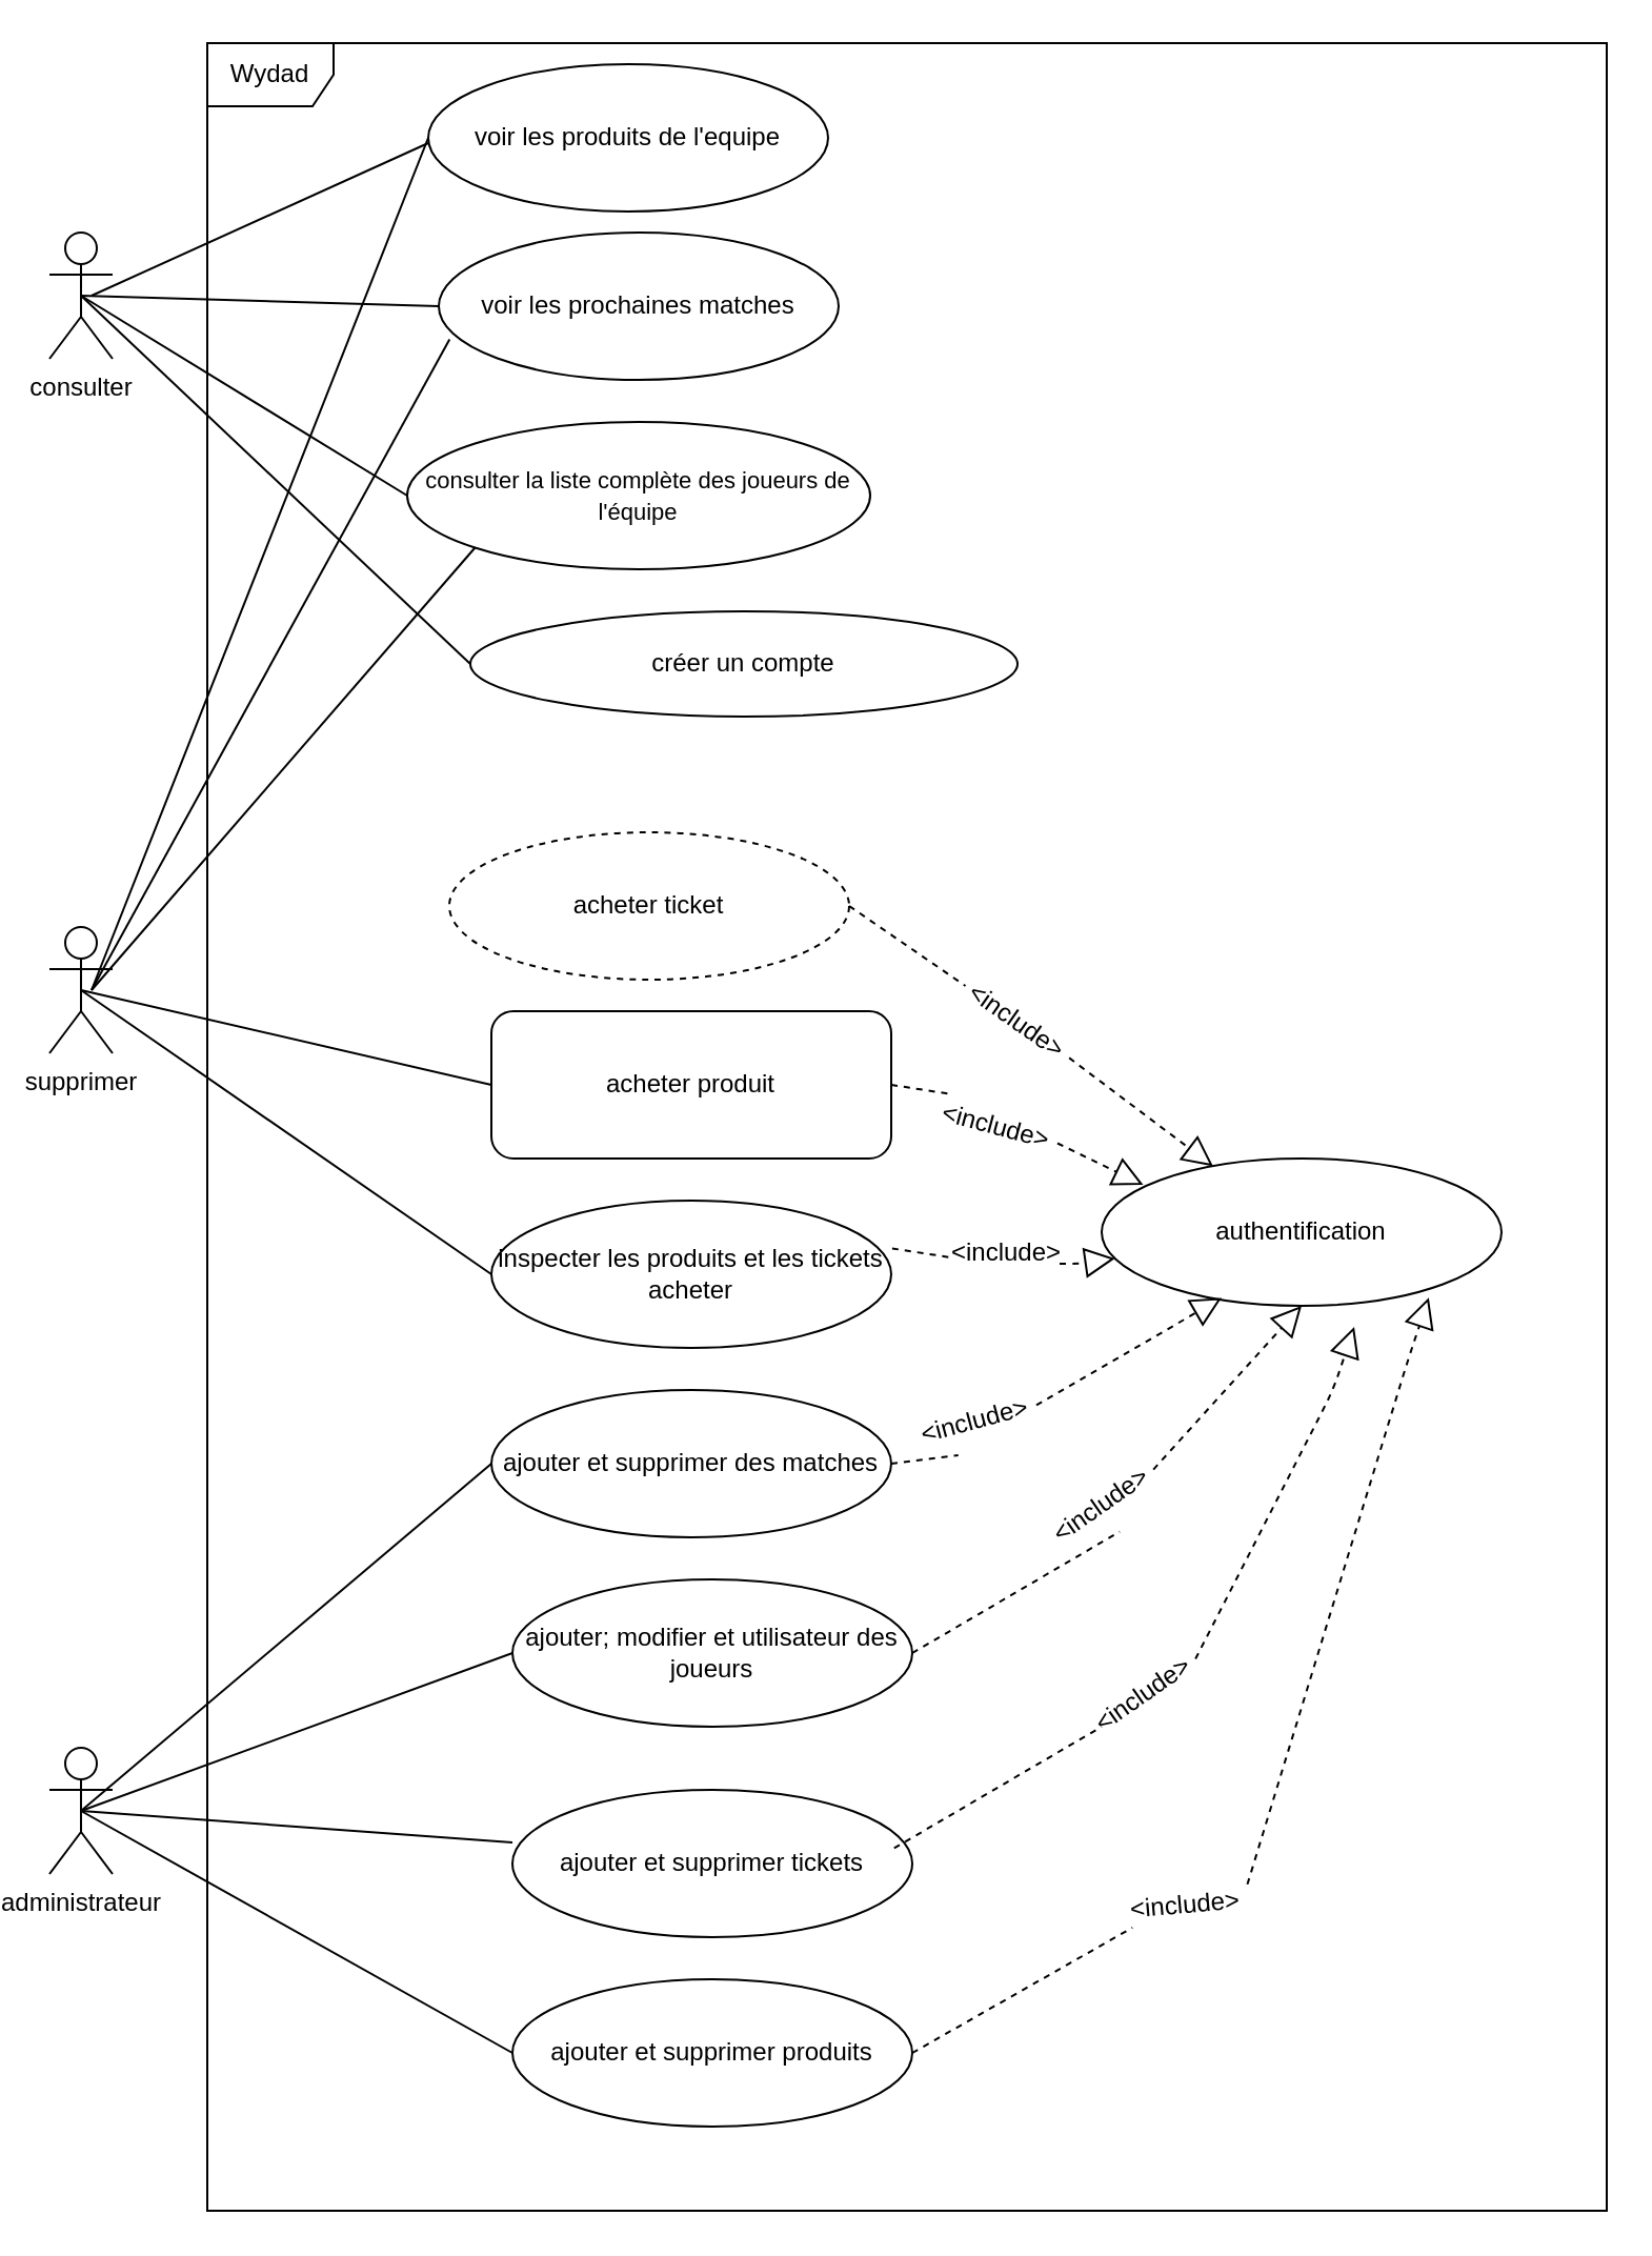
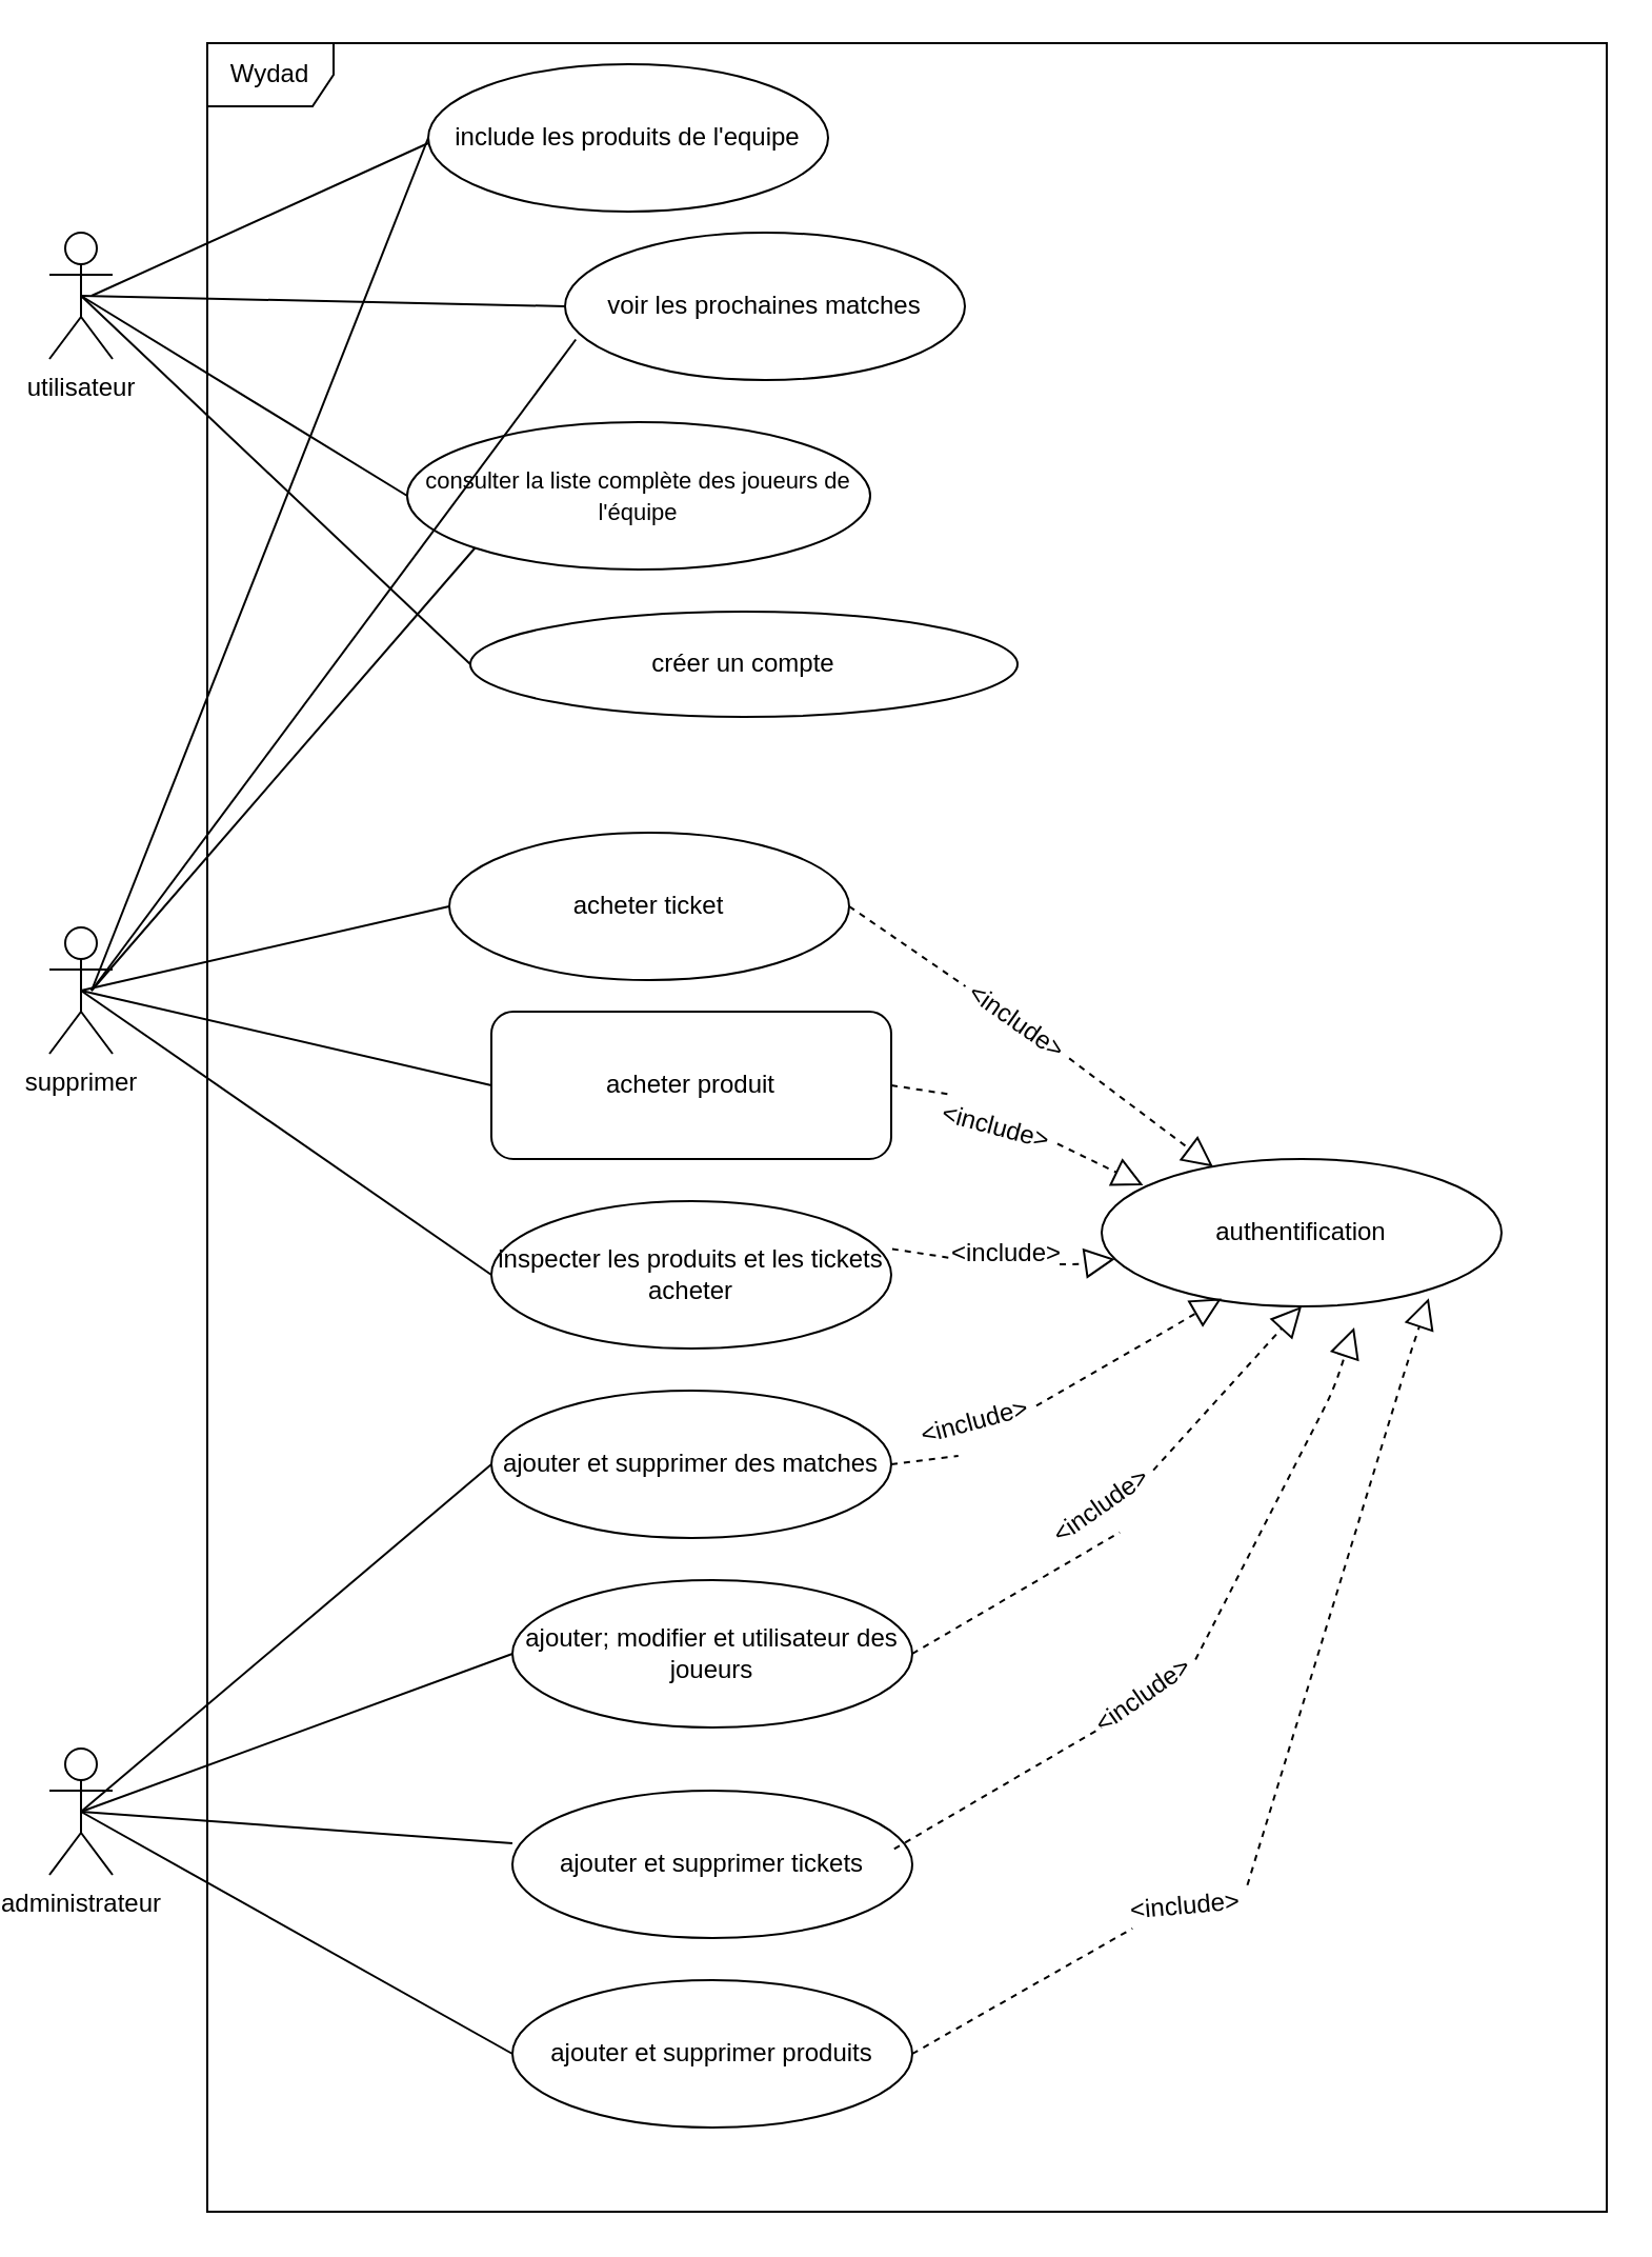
- <mxCell id="48" value="voir les produits de l'equipe" style="ellipse;whiteSpace=wrap;html=1;" parent="1" vertex="1"><mxGeometry x="200" y="30" width="190" height="70" as="geometry" /></mxCell>
+ <mxCell id="48" value="include les produits de l'equipe" style="ellipse;whiteSpace=wrap;html=1;" parent="1" vertex="1"><mxGeometry x="200" y="30" width="190" height="70" as="geometry" /></mxCell>
- <mxCell id="7" value="voir les prochaines matches" style="ellipse;whiteSpace=wrap;html=1;" parent="1" vertex="1"><mxGeometry x="205" y="110" width="190" height="70" as="geometry" /></mxCell>
+ <mxCell id="7" value="voir les prochaines matches" style="ellipse;whiteSpace=wrap;html=1;" parent="1" vertex="1"><mxGeometry x="265" y="110" width="190" height="70" as="geometry" /></mxCell>
- <mxCell id="2" value="consulter" style="shape=umlActor;verticalLabelPosition=bottom;verticalAlign=top;html=1;" parent="1" vertex="1"><mxGeometry x="20" y="110" width="30" height="60" as="geometry" /></mxCell>
+ <mxCell id="2" value="utilisateur" style="shape=umlActor;verticalLabelPosition=bottom;verticalAlign=top;html=1;" parent="1" vertex="1"><mxGeometry x="20" y="110" width="30" height="60" as="geometry" /></mxCell>
- <mxCell id="9" value="acheter ticket" style="ellipse;whiteSpace=wrap;html=1;dashed=1;" parent="1" vertex="1"><mxGeometry x="210" y="395" width="190" height="70" as="geometry" /></mxCell>
+ <mxCell id="9" value="acheter ticket" style="ellipse;whiteSpace=wrap;html=1;" parent="1" vertex="1"><mxGeometry x="210" y="395" width="190" height="70" as="geometry" /></mxCell>
+ <mxCell id="18" value="" style="endArrow=none;html=1;exitX=0.5;exitY=0.5;exitDx=0;exitDy=0;exitPerimeter=0;entryX=0;entryY=0.5;entryDx=0;entryDy=0;" parent="1" source="3" target="9" edge="1"><mxGeometry width="50" height="50" relative="1" as="geometry"><mxPoint x="260" y="480" as="sourcePoint" /><mxPoint x="310" y="430" as="targetPoint" /></mxGeometry></mxCell>
